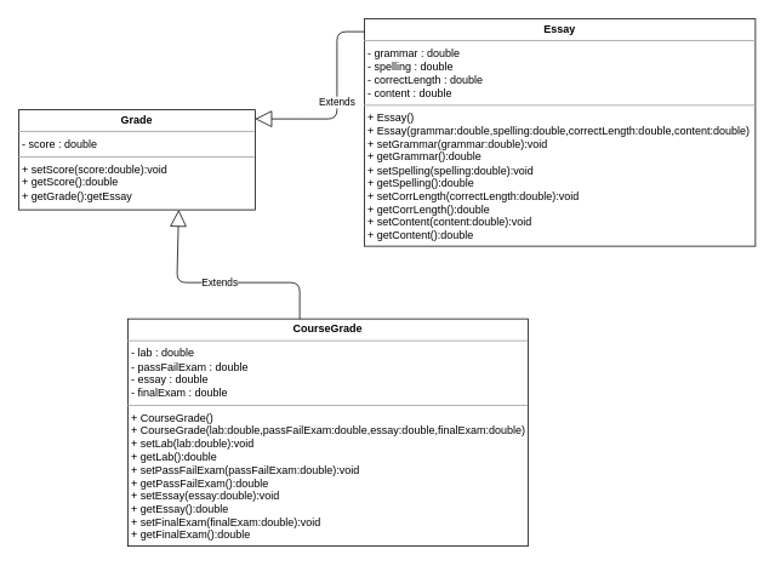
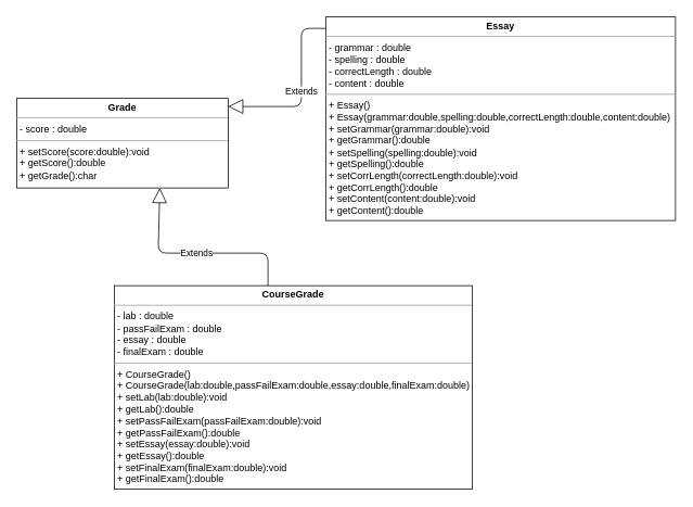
- <mxCell id="2" value="&lt;p style=&quot;margin: 0px ; margin-top: 4px ; text-align: center&quot;&gt;&lt;b&gt;Grade&lt;/b&gt;&lt;/p&gt;&lt;hr size=&quot;1&quot;&gt;&lt;p style=&quot;margin: 0px ; margin-left: 4px&quot;&gt;- score : double&lt;/p&gt;&lt;hr size=&quot;1&quot;&gt;&lt;p style=&quot;margin: 0px ; margin-left: 4px&quot;&gt;&lt;span&gt;+ setScore(score:double):void&lt;/span&gt;&lt;br&gt;&lt;/p&gt;&lt;p style=&quot;margin: 0px ; margin-left: 4px&quot;&gt;+ getScore():double&lt;/p&gt;&lt;p style=&quot;margin: 0px ; margin-left: 4px&quot;&gt;&lt;span&gt;+ getGrade():getEssay&lt;/span&gt;&lt;/p&gt;" style="verticalAlign=top;align=left;overflow=fill;fontSize=12;fontFamily=Helvetica;html=1;" parent="1" vertex="1"><mxGeometry x="20" y="120" width="260" height="110" as="geometry" /></mxCell>
+ <mxCell id="2" value="&lt;p style=&quot;margin: 0px ; margin-top: 4px ; text-align: center&quot;&gt;&lt;b&gt;Grade&lt;/b&gt;&lt;/p&gt;&lt;hr size=&quot;1&quot;&gt;&lt;p style=&quot;margin: 0px ; margin-left: 4px&quot;&gt;- score : double&lt;/p&gt;&lt;hr size=&quot;1&quot;&gt;&lt;p style=&quot;margin: 0px ; margin-left: 4px&quot;&gt;&lt;span&gt;+ setScore(score:double):void&lt;/span&gt;&lt;br&gt;&lt;/p&gt;&lt;p style=&quot;margin: 0px ; margin-left: 4px&quot;&gt;+ getScore():double&lt;/p&gt;&lt;p style=&quot;margin: 0px ; margin-left: 4px&quot;&gt;&lt;span&gt;+ getGrade():char&lt;/span&gt;&lt;/p&gt;" style="verticalAlign=top;align=left;overflow=fill;fontSize=12;fontFamily=Helvetica;html=1;" parent="1" vertex="1"><mxGeometry x="20" y="120" width="260" height="110" as="geometry" /></mxCell>
